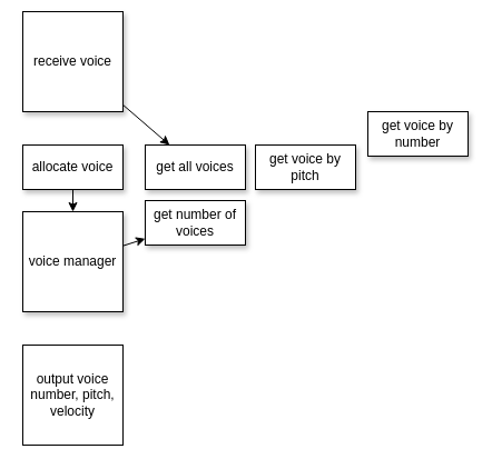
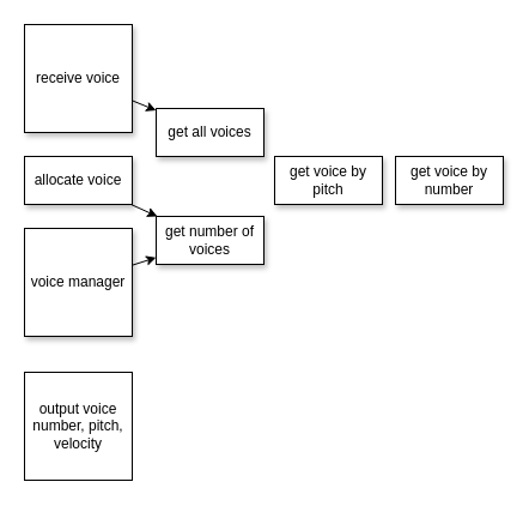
- <mxCell id="4" value="receive voice" style="whiteSpace=wrap;html=1;aspect=fixed;shadow=1;" parent="1" vertex="1"><mxGeometry x="20" y="10" width="90" height="90" as="geometry" /></mxCell>
+ <mxCell id="4" value="receive voice" style="whiteSpace=wrap;html=1;aspect=fixed;shadow=1;" parent="1" vertex="1"><mxGeometry x="20" y="20" width="90" height="90" as="geometry" /></mxCell>
- <mxCell id="11" value="get voice by number" style="rounded=0;whiteSpace=wrap;html=1;shadow=1;" parent="1" vertex="1"><mxGeometry x="330" y="100" width="90" height="40" as="geometry" /></mxCell>
+ <mxCell id="11" value="get voice by number" style="rounded=0;whiteSpace=wrap;html=1;shadow=1;" parent="1" vertex="1"><mxGeometry x="330" y="130" width="90" height="40" as="geometry" /></mxCell>
- <mxCell id="9" value="get all voices" style="rounded=0;whiteSpace=wrap;html=1;shadow=1;" parent="1" vertex="1"><mxGeometry x="130" y="130" width="90" height="40" as="geometry" /></mxCell>
+ <mxCell id="9" value="get all voices" style="rounded=0;whiteSpace=wrap;html=1;shadow=1;" parent="1" vertex="1"><mxGeometry x="130" y="90" width="90" height="40" as="geometry" /></mxCell>
- <mxCell id="7" value="" style="edgeStyle=none;html=1;" parent="1" source="8" target="6" edge="1"><mxGeometry relative="1" as="geometry" /></mxCell>
+ <mxCell id="7" value="" style="edgeStyle=none;html=1;" parent="1" source="8" target="12" edge="1"><mxGeometry relative="1" as="geometry" /></mxCell>
